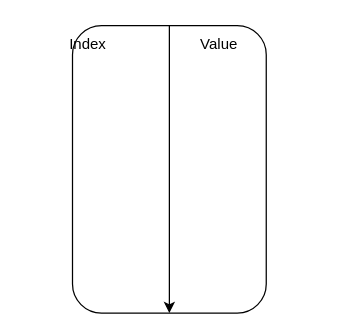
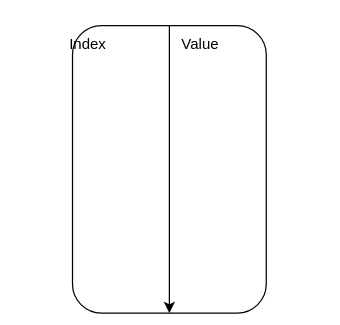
- <mxCell id="5" value="Value" style="text;strokeColor=none;align=center;fillColor=none;html=1;verticalAlign=middle;whiteSpace=wrap;rounded=1;" vertex="1" parent="1"><mxGeometry x="140" y="20" width="70" height="30" as="geometry" /></mxCell>
+ <mxCell id="5" value="Value" style="text;strokeColor=none;align=center;fillColor=none;html=1;verticalAlign=middle;whiteSpace=wrap;rounded=1;" vertex="1" parent="1"><mxGeometry x="125" y="20" width="70" height="30" as="geometry" /></mxCell>
